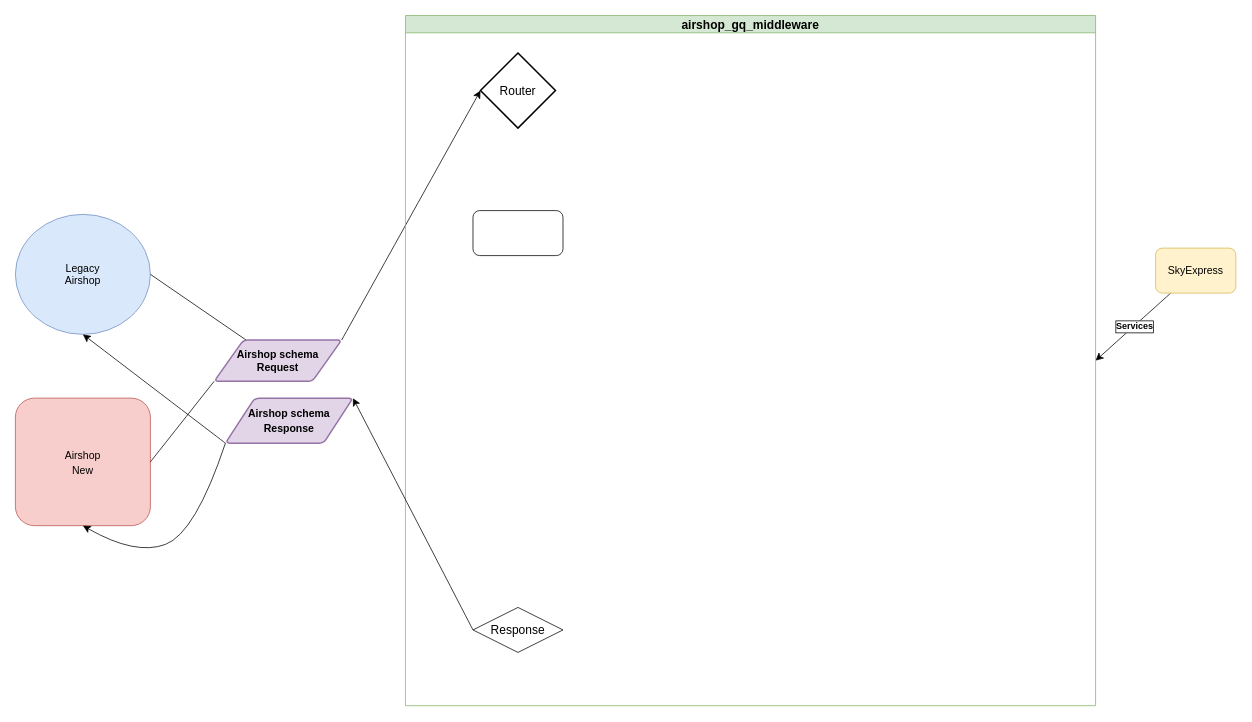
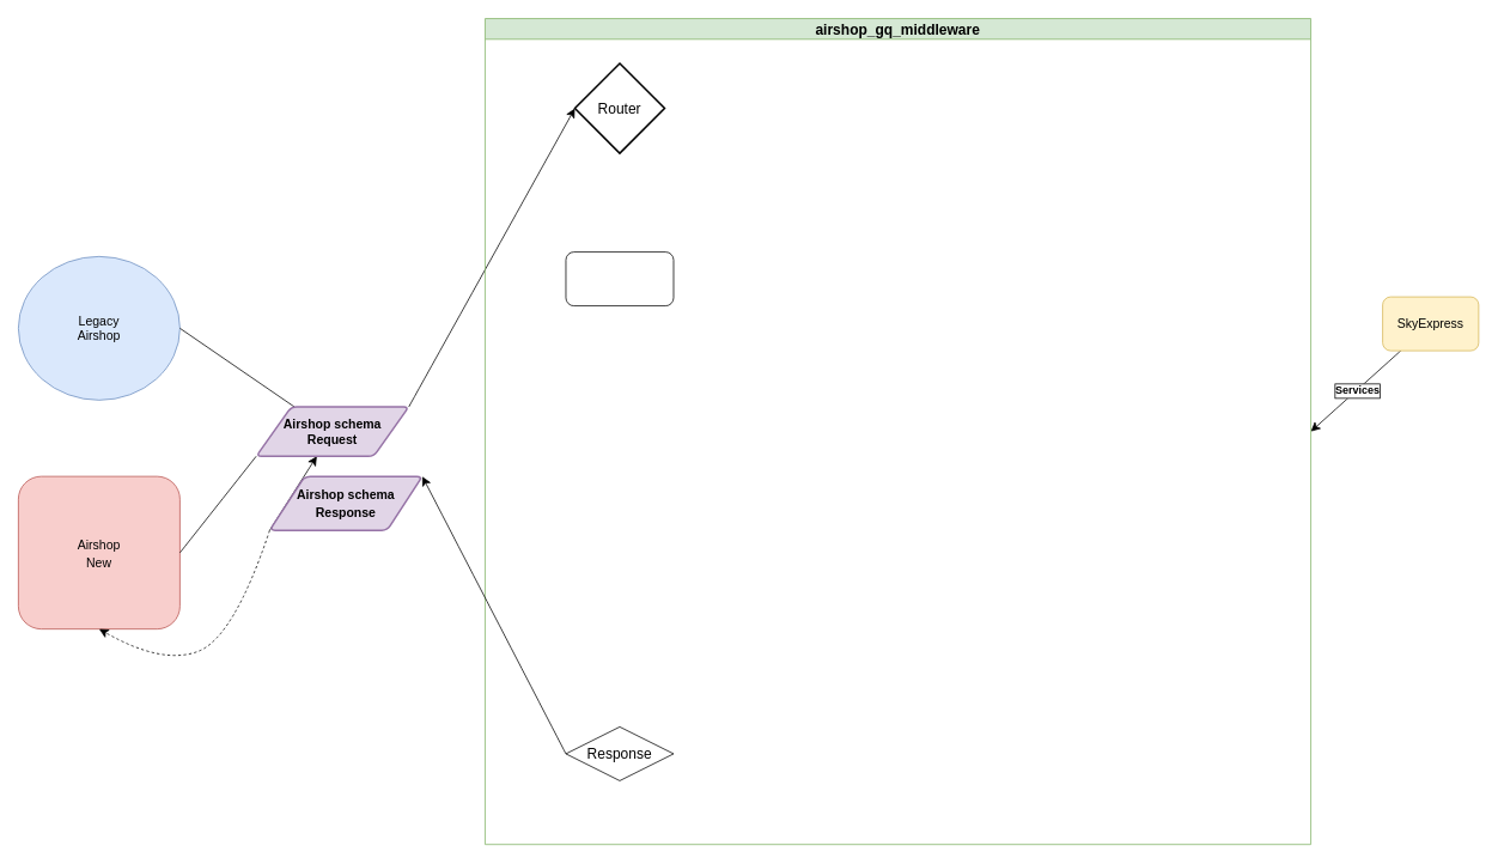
- <mxCell id="12" value="" style="endArrow=classic;html=1;rounded=0;fontSize=12;startSize=8;endSize=8;curved=1;entryX=0.5;entryY=1;entryDx=0;entryDy=0;exitX=0;exitY=1;exitDx=0;exitDy=0;" edge="1" parent="1" source="17" target="2"><mxGeometry width="50" height="50" relative="1" as="geometry"><mxPoint x="330" y="-140" as="sourcePoint" /><mxPoint x="930" y="220" as="targetPoint" /></mxGeometry></mxCell>
+ <mxCell id="12" value="" style="endArrow=classic;html=1;rounded=0;fontSize=12;startSize=8;endSize=8;curved=1;exitX=0;exitY=1;exitDx=0;exitDy=0;" edge="1" parent="1" source="17" target="14"><mxGeometry width="50" height="50" relative="1" as="geometry"><mxPoint x="330" y="-140" as="sourcePoint" /><mxPoint x="930" y="220" as="targetPoint" /></mxGeometry></mxCell>
- <mxCell id="16" value="" style="edgeStyle=none;curved=1;rounded=0;orthogonalLoop=1;jettySize=auto;html=1;fontSize=12;startSize=8;endSize=8;entryX=0.5;entryY=1;entryDx=0;entryDy=0;exitX=0;exitY=1;exitDx=0;exitDy=0;" edge="1" parent="1" source="17" target="6"><mxGeometry relative="1" as="geometry"><Array as="points"><mxPoint x="260" y="710" /><mxPoint x="180" y="740" /></Array></mxGeometry></mxCell>
+ <mxCell id="16" value="" style="edgeStyle=none;curved=1;rounded=0;orthogonalLoop=1;jettySize=auto;html=1;fontSize=12;startSize=8;endSize=8;entryX=0.5;entryY=1;entryDx=0;entryDy=0;exitX=0;exitY=1;exitDx=0;exitDy=0;dashed=1;" edge="1" parent="1" source="17" target="6"><mxGeometry relative="1" as="geometry"><Array as="points"><mxPoint x="260" y="710" /><mxPoint x="180" y="740" /></Array></mxGeometry></mxCell>
